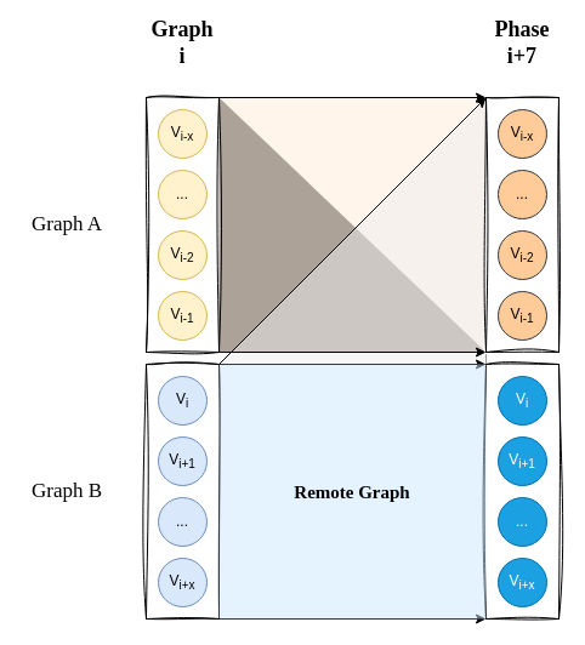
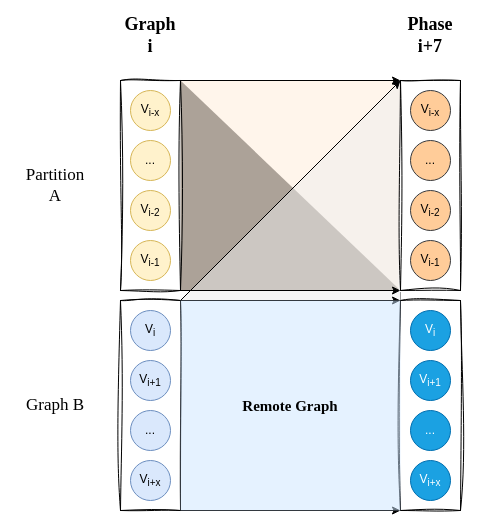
- <mxCell id="36" value="Graph A" style="text;html=1;strokeColor=none;fillColor=none;align=center;verticalAlign=middle;whiteSpace=wrap;rounded=0;fontFamily=Verdana;fontSize=17;" vertex="1" parent="1"><mxGeometry x="20" y="170" width="70" height="29" as="geometry" /></mxCell>
+ <mxCell id="36" value="Partition A" style="text;html=1;strokeColor=none;fillColor=none;align=center;verticalAlign=middle;whiteSpace=wrap;rounded=0;fontFamily=Verdana;fontSize=17;" vertex="1" parent="1"><mxGeometry x="20" y="170" width="70" height="29" as="geometry" /></mxCell>
